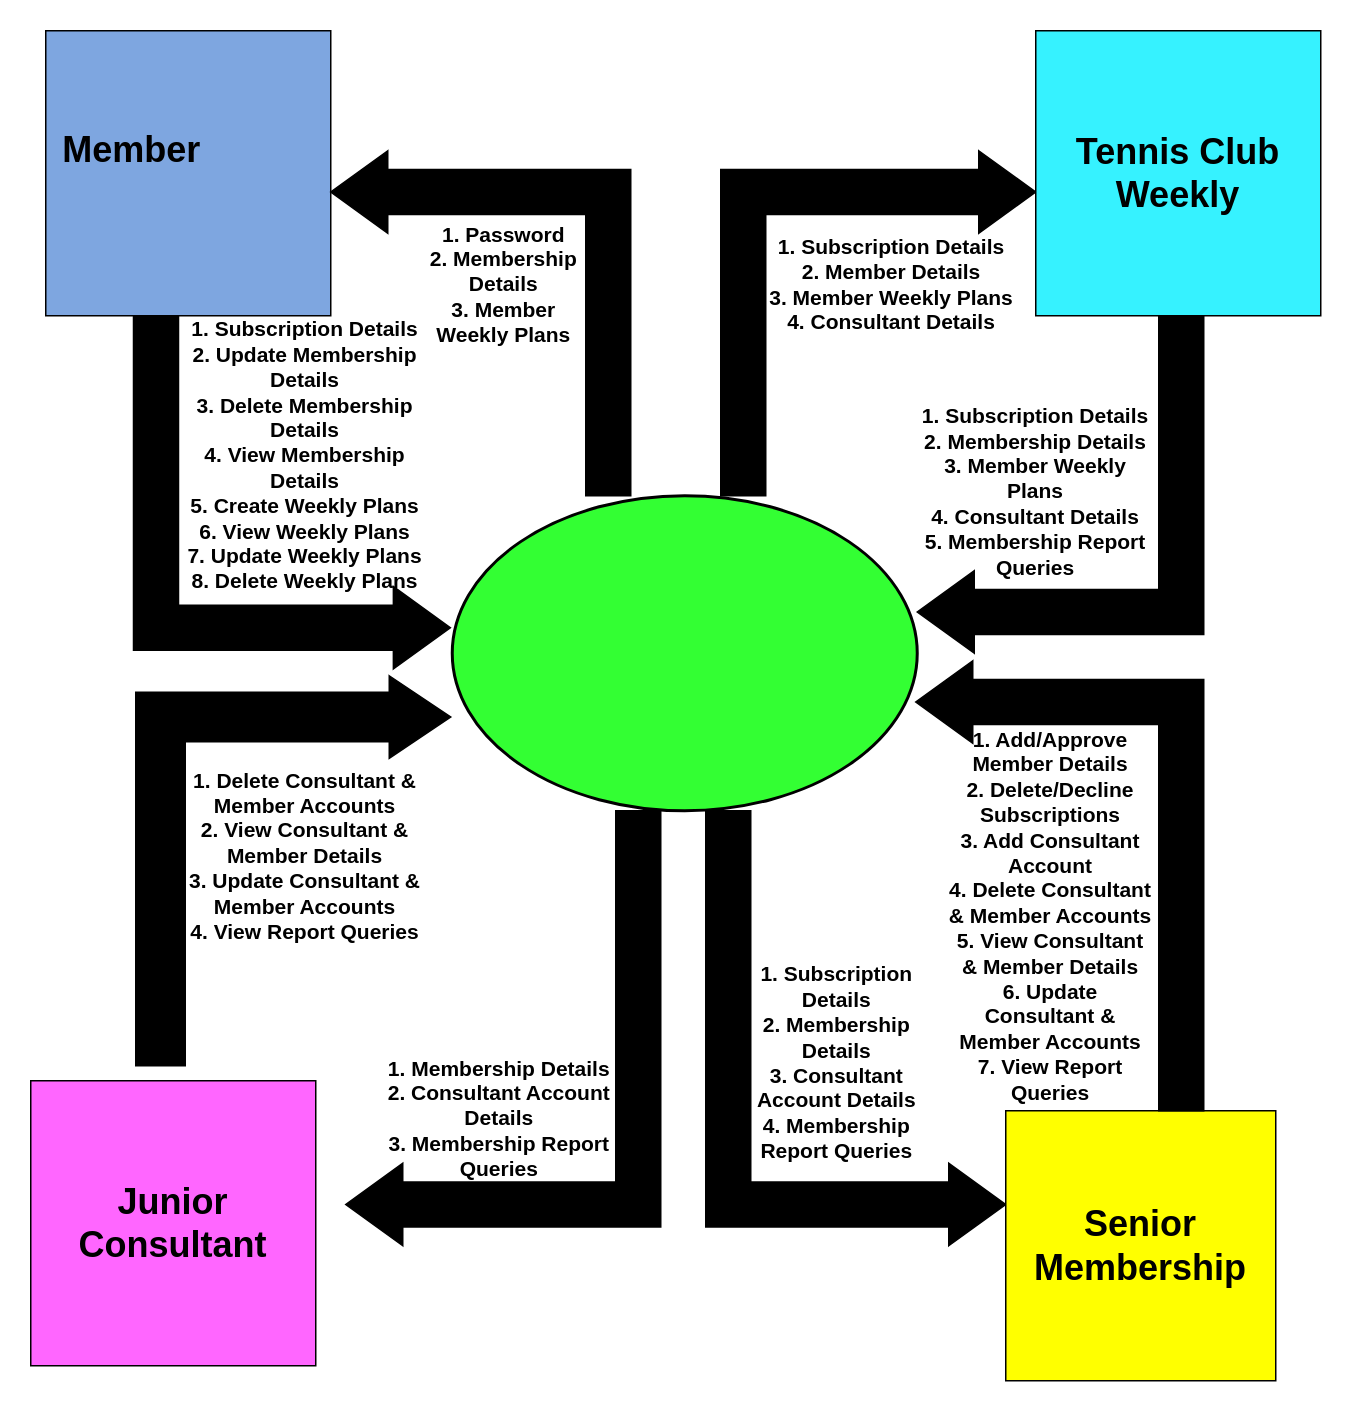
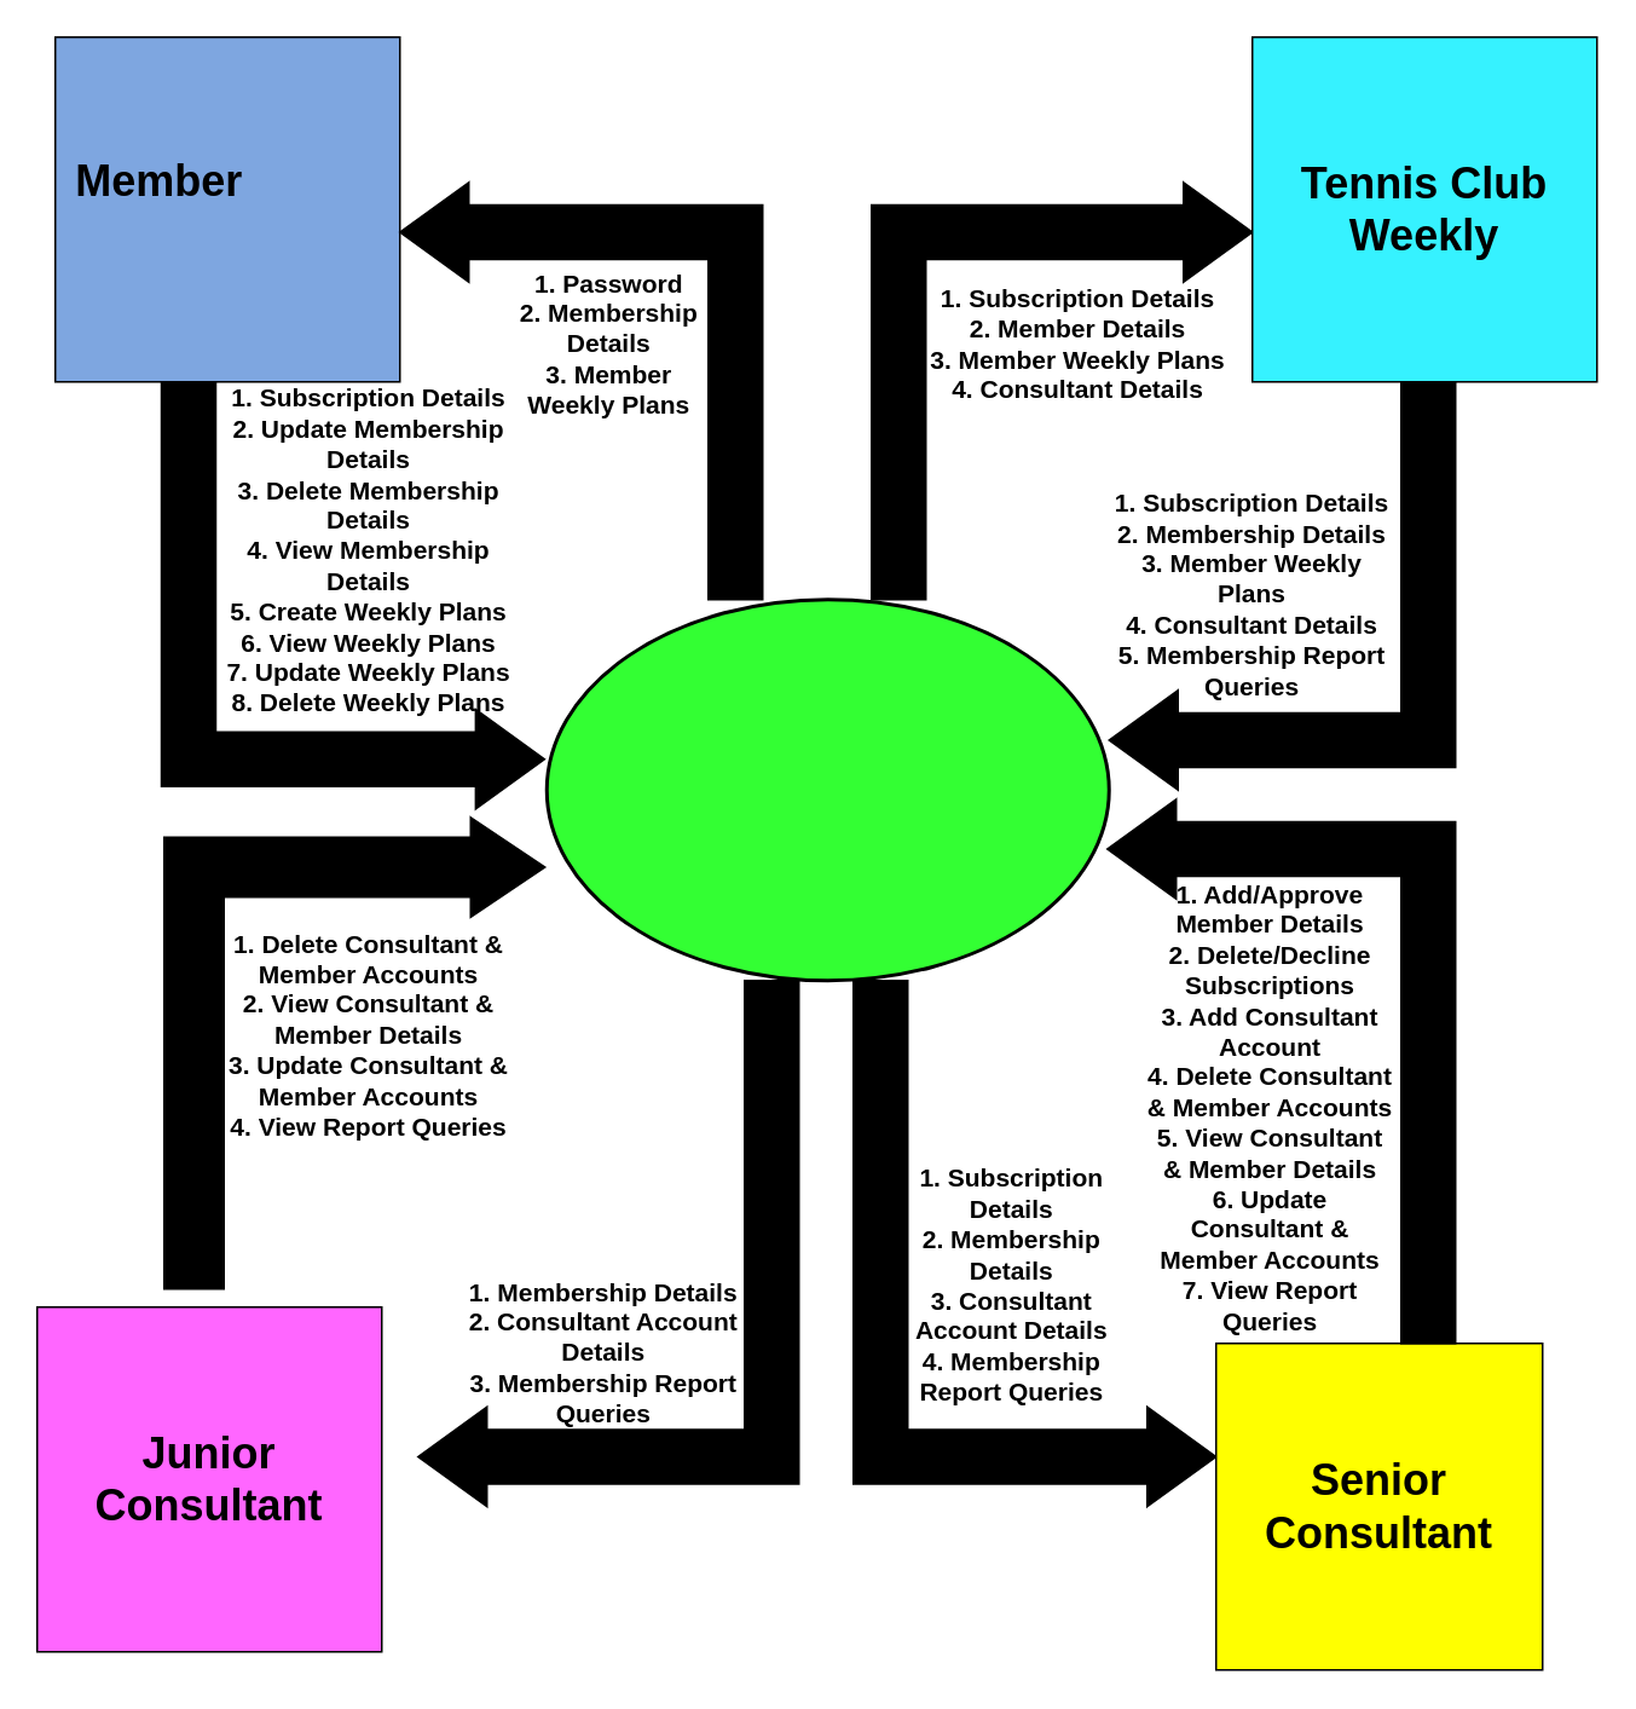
- <mxCell id="13" value="&lt;h1&gt;Senior Membership&lt;/h1&gt;" style="whiteSpace=wrap;html=1;aspect=fixed;fillColor=#FFFF00;" parent="1" vertex="1"><mxGeometry x="670" y="740" width="180" height="180" as="geometry" /></mxCell>
+ <mxCell id="13" value="&lt;h1&gt;Senior Consultant&lt;/h1&gt;" style="whiteSpace=wrap;html=1;aspect=fixed;fillColor=#FFFF00;" parent="1" vertex="1"><mxGeometry x="670" y="740" width="180" height="180" as="geometry" /></mxCell>
